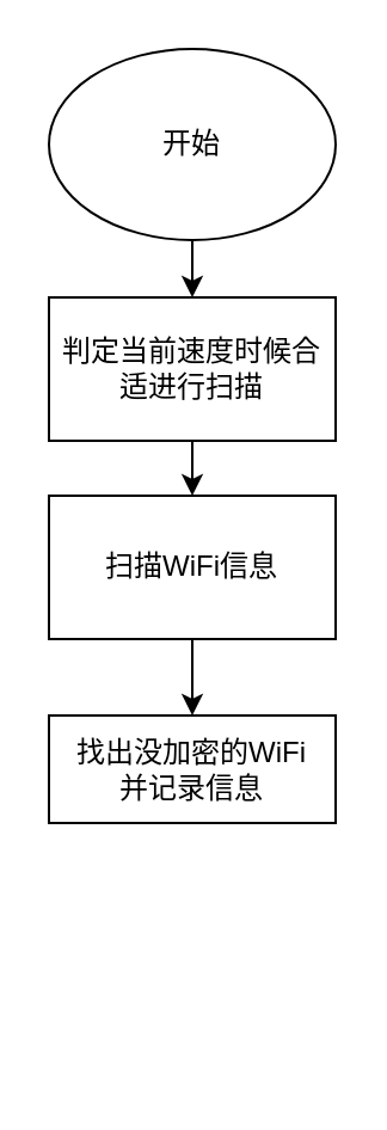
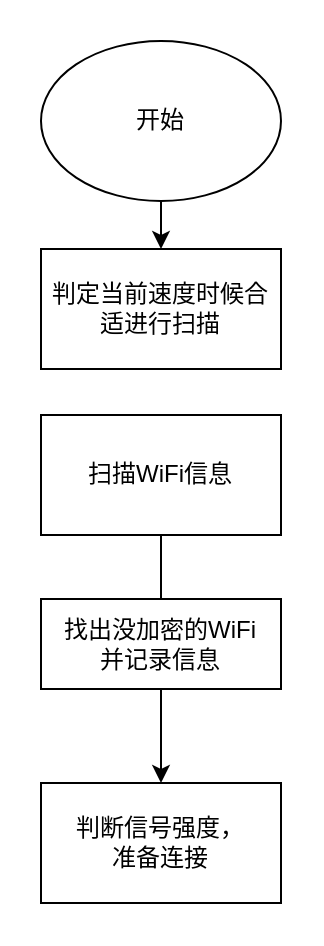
- <mxCell id="8" style="edgeStyle=orthogonalEdgeStyle;rounded=0;orthogonalLoop=1;jettySize=auto;html=1;exitX=0.5;exitY=1;exitDx=0;exitDy=0;" edge="1" parent="1" source="9" target="5"><mxGeometry relative="1" as="geometry" /></mxCell>
- <mxCell id="4" value="" style="edgeStyle=orthogonalEdgeStyle;rounded=0;orthogonalLoop=1;jettySize=auto;html=1;" edge="1" parent="1" source="5" target="7"><mxGeometry relative="1" as="geometry" /></mxCell>
+ <mxCell id="4" value="" style="edgeStyle=orthogonalEdgeStyle;rounded=0;orthogonalLoop=1;jettySize=auto;html=1;endArrow=none;" edge="1" parent="1" source="5" target="7"><mxGeometry relative="1" as="geometry" /></mxCell>
+ <mxCell id="6" value="" style="edgeStyle=orthogonalEdgeStyle;rounded=0;orthogonalLoop=1;jettySize=auto;html=1;" edge="1" parent="1" source="7" target="10"><mxGeometry relative="1" as="geometry" /></mxCell>
+ <mxCell id="10" value="判断信号强度，&lt;br&gt;准备连接" style="whiteSpace=wrap;html=1;" vertex="1" parent="1"><mxGeometry x="20" y="391" width="120" height="60" as="geometry" /></mxCell>
